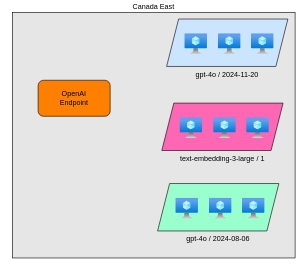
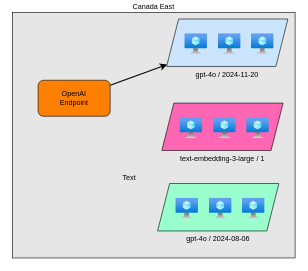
+ <mxCell id="3" style="edgeStyle=none;html=1;fontSize=18;fontColor=#000000;strokeColor=#000000;strokeWidth=2;" edge="1" parent="1" source="4" target="5"><mxGeometry relative="1" as="geometry" /></mxCell>
+ <mxCell id="17" value="Text" style="text;html=1;strokeColor=none;fillColor=none;align=center;verticalAlign=middle;whiteSpace=wrap;rounded=0;" vertex="1" parent="1"><mxGeometry x="185" y="281" width="60" height="30" as="geometry" /></mxCell>
